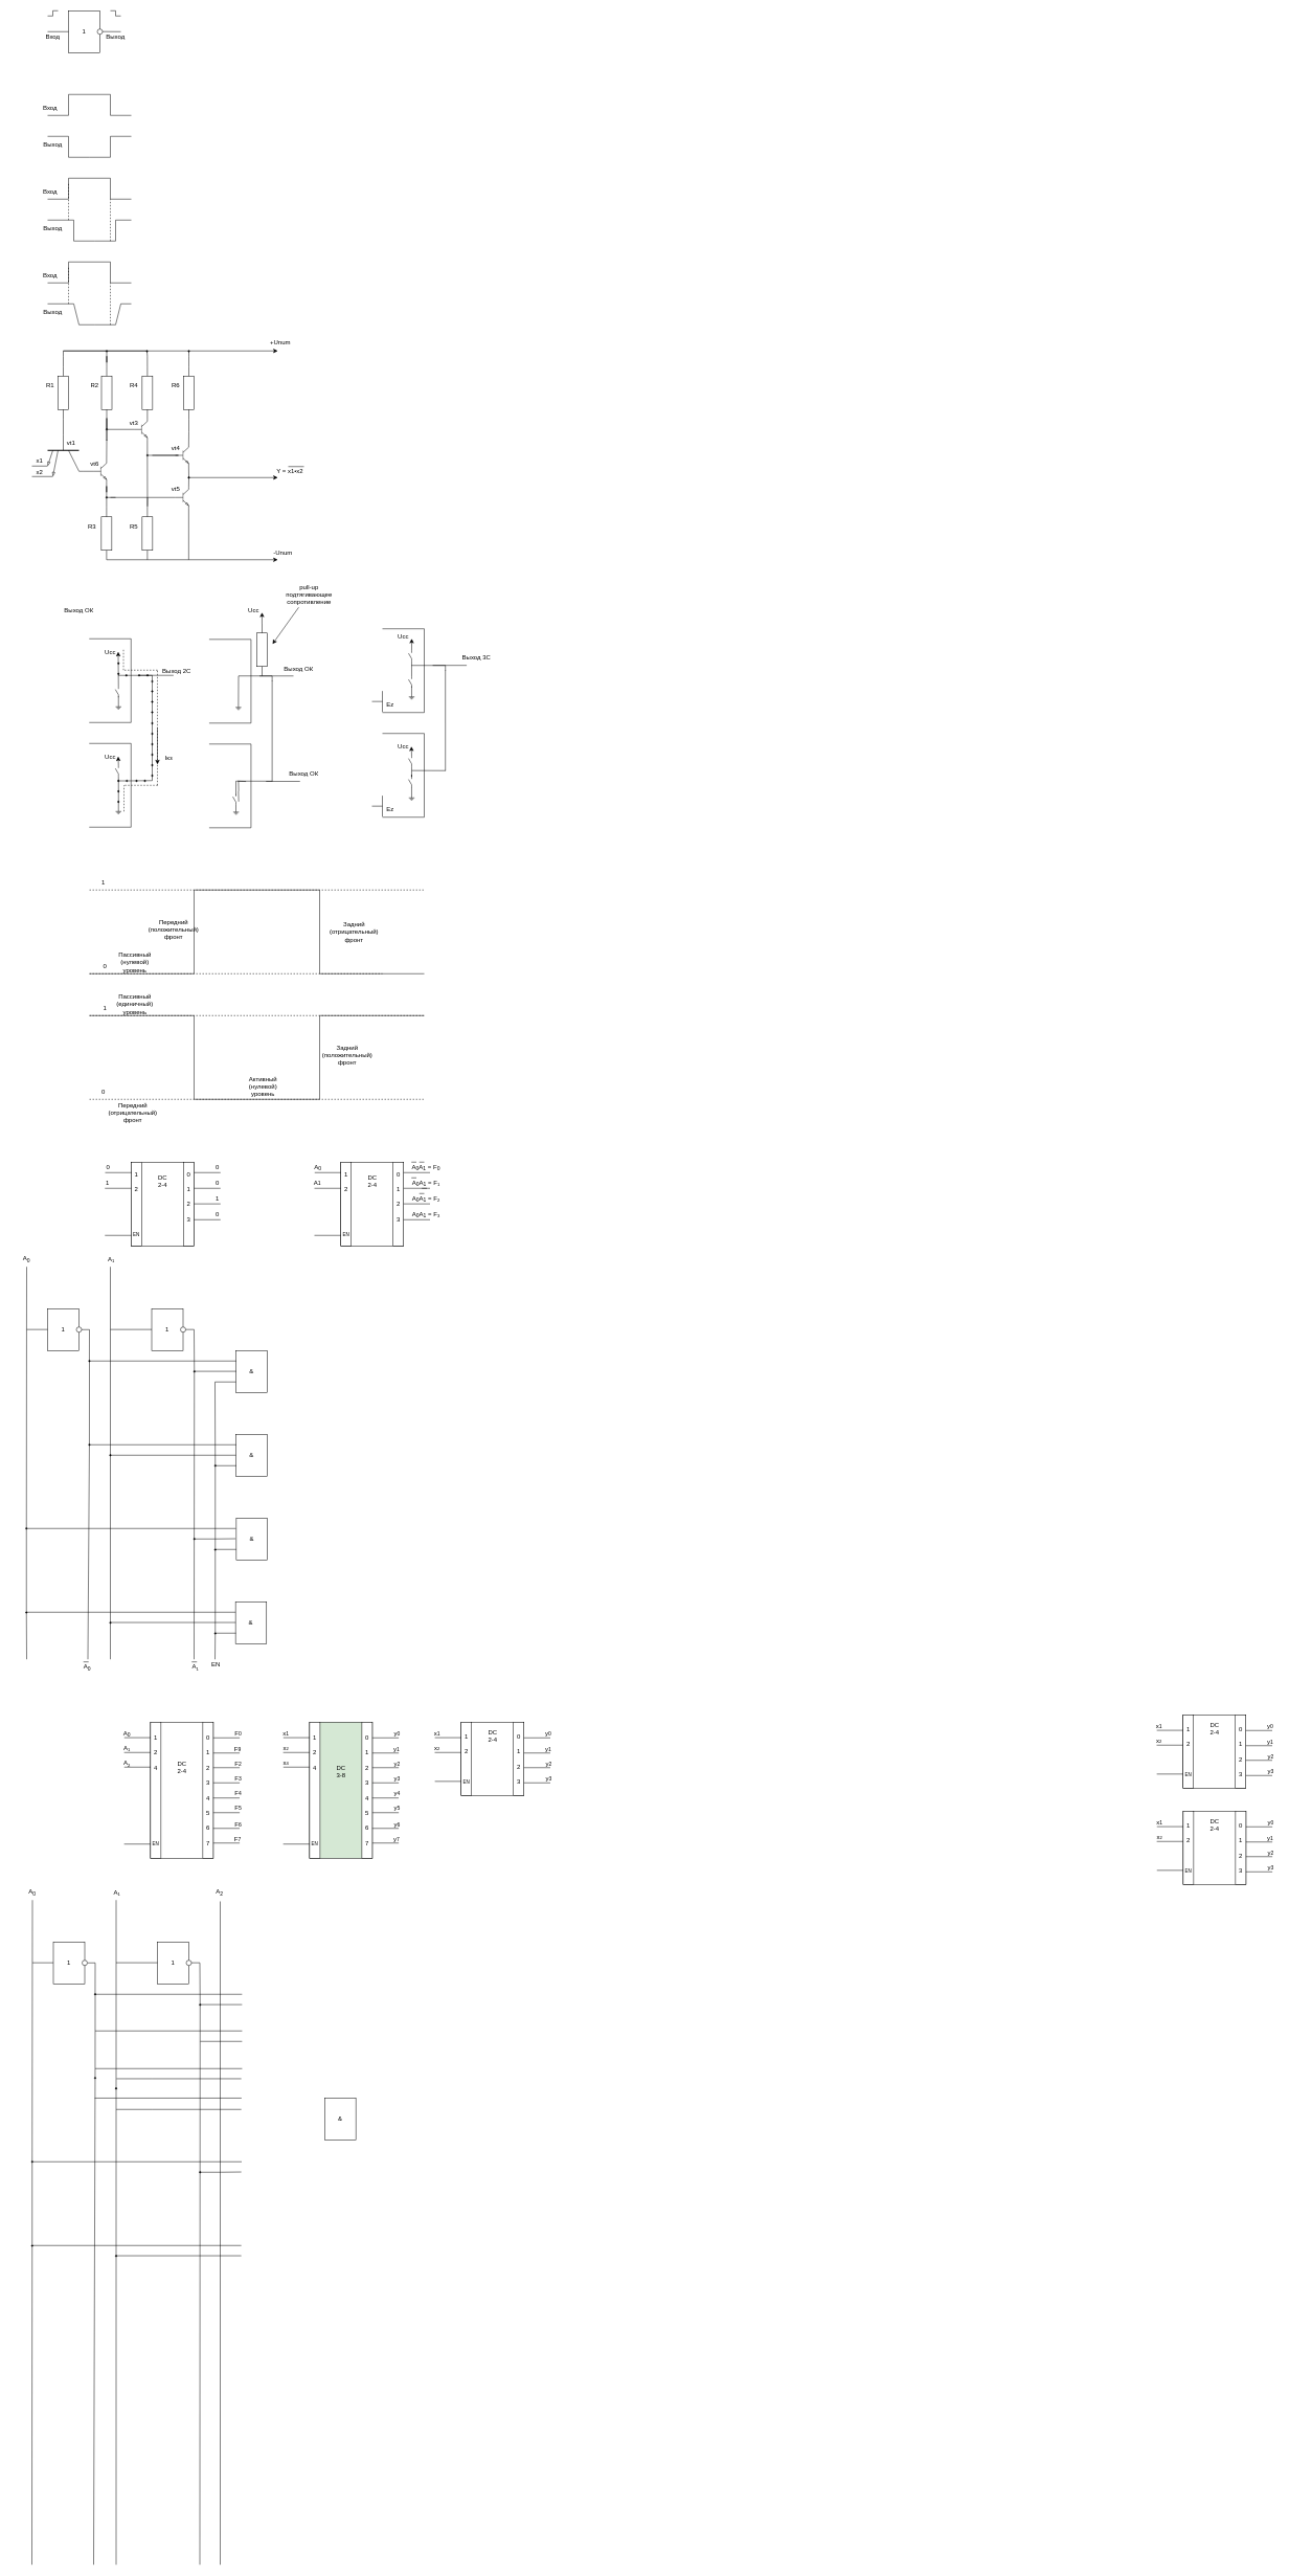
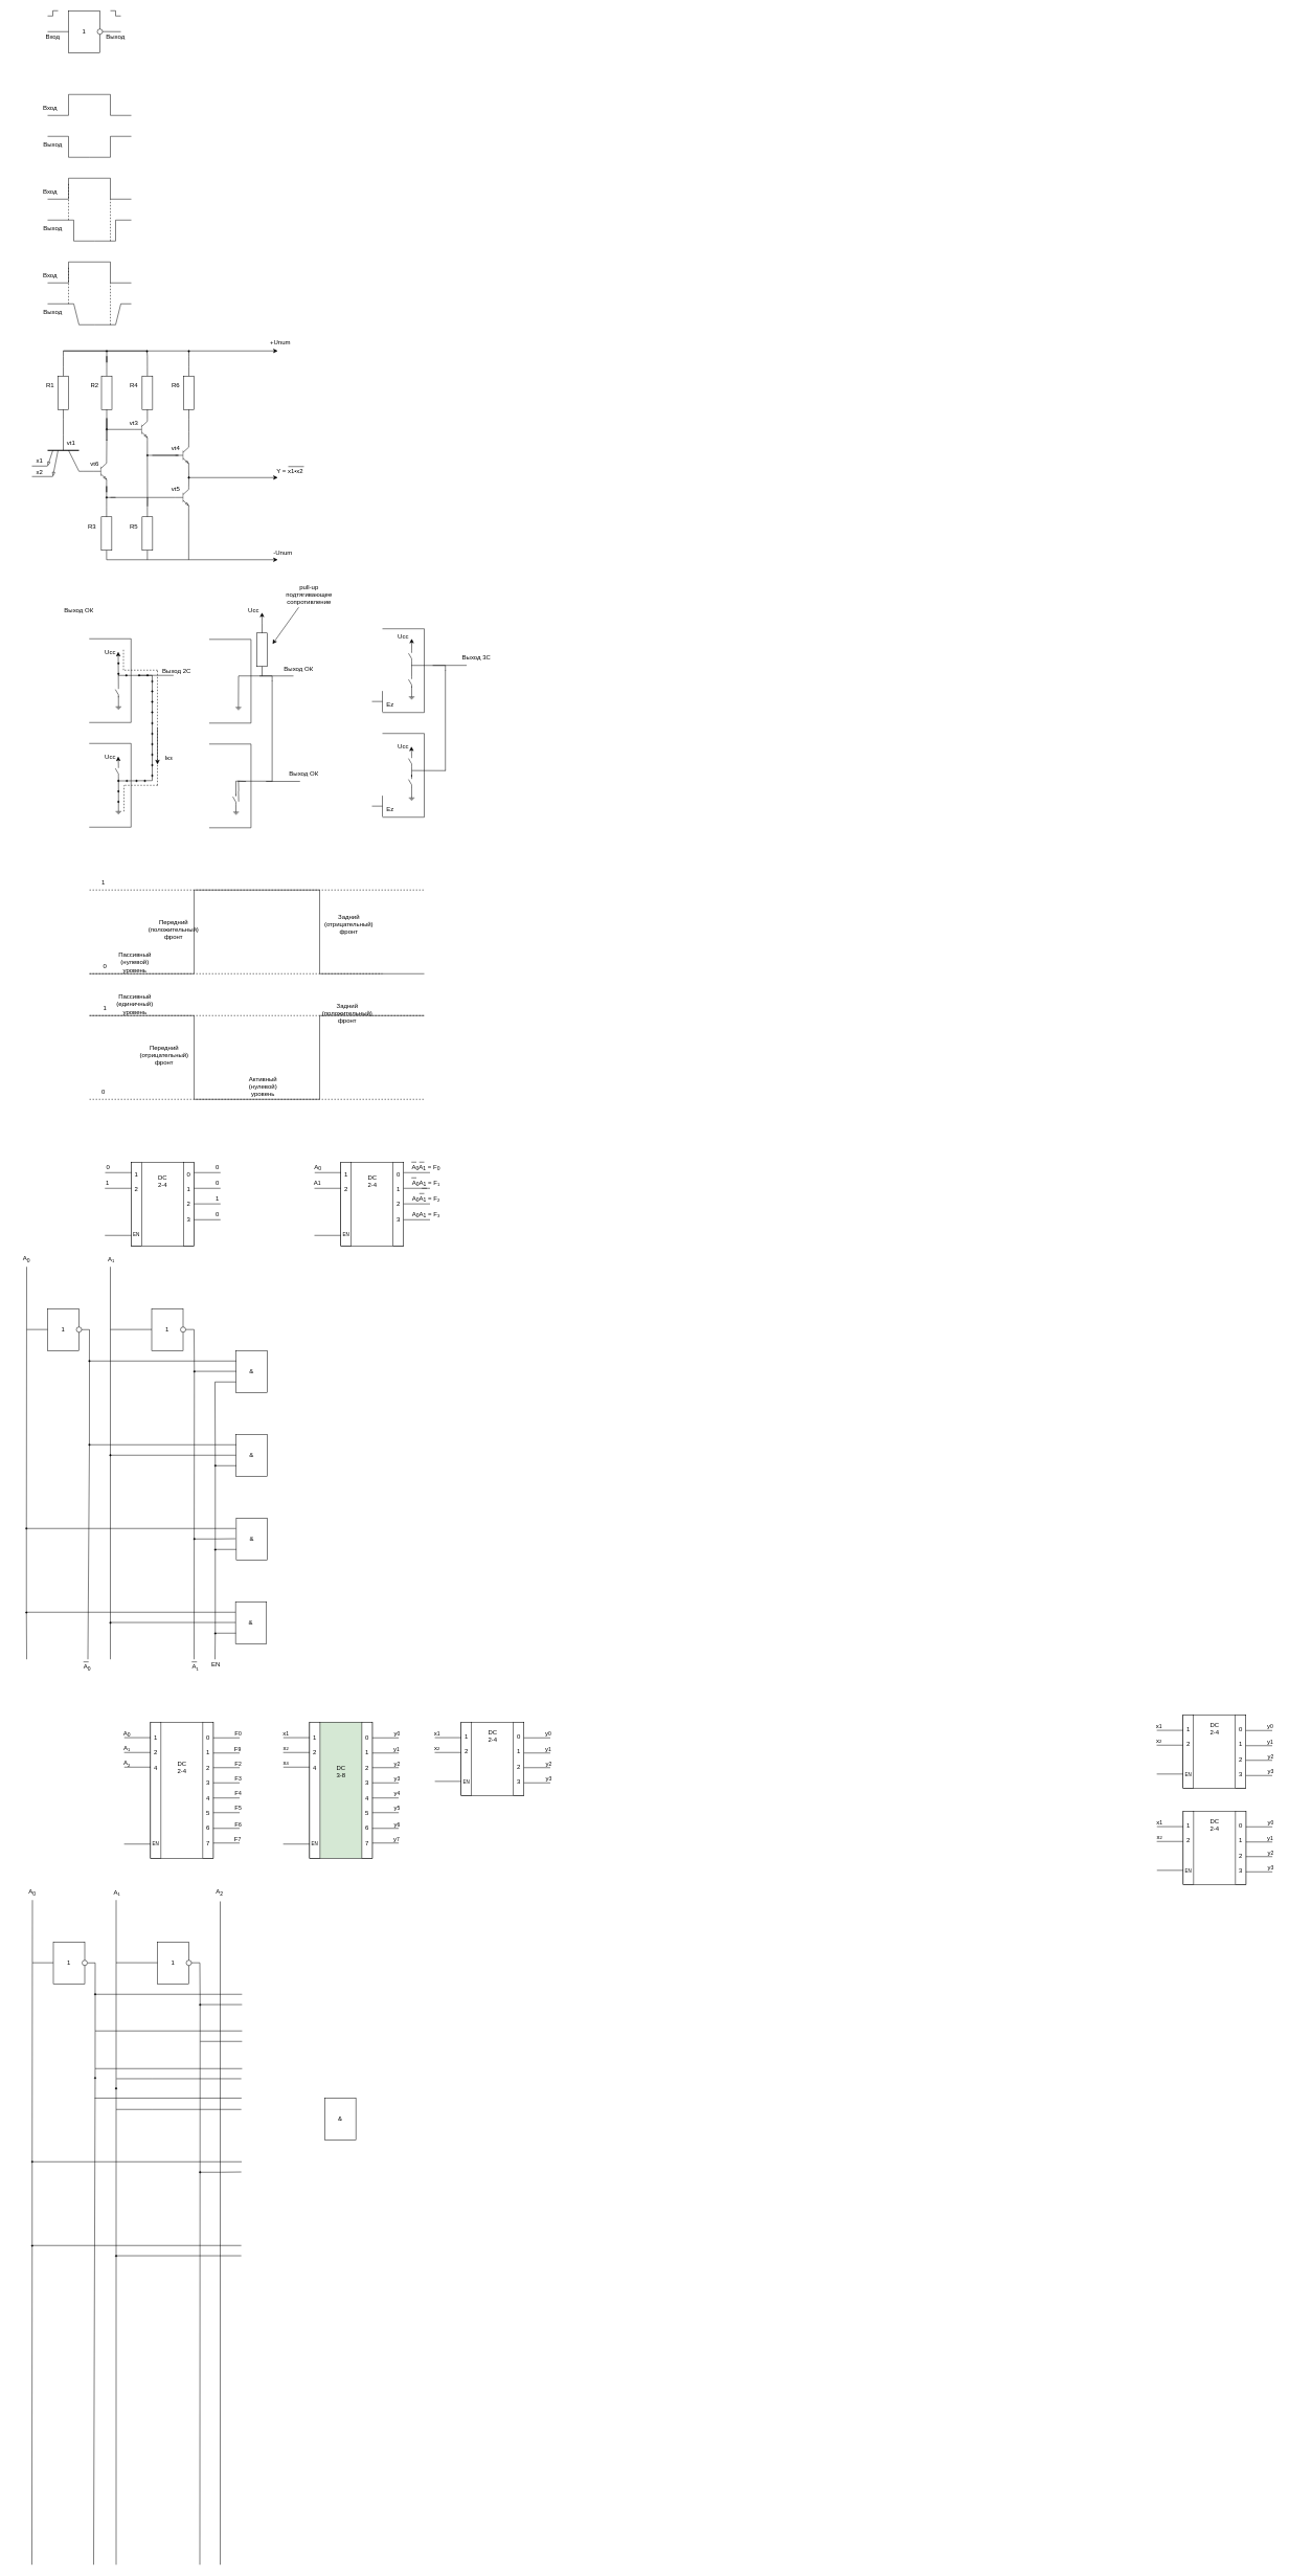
- <mxCell id="273" value="&lt;div&gt;Задний (отрицательный) фронт&lt;/div&gt;" style="text;html=1;align=center;verticalAlign=middle;whiteSpace=wrap;rounded=0;" parent="1" vertex="1"><mxGeometry x="630" y="1765" width="91.5" height="30" as="geometry" /></mxCell>
+ <mxCell id="273" value="&lt;div&gt;Задний (отрицательный) фронт&lt;/div&gt;" style="text;html=1;align=center;verticalAlign=middle;whiteSpace=wrap;rounded=0;" parent="1" vertex="1"><mxGeometry x="620" y="1750" width="91.5" height="30" as="geometry" /></mxCell>
- <mxCell id="276" value="&lt;div&gt;Задний (положительный) фронт&lt;/div&gt;" style="text;html=1;align=center;verticalAlign=middle;whiteSpace=wrap;rounded=0;" parent="1" vertex="1"><mxGeometry x="616.5" y="2000" width="91.5" height="30" as="geometry" /></mxCell>
+ <mxCell id="276" value="&lt;div&gt;Задний (положительный) фронт&lt;/div&gt;" style="text;html=1;align=center;verticalAlign=middle;whiteSpace=wrap;rounded=0;" parent="1" vertex="1"><mxGeometry x="616.5" y="1920" width="91.5" height="30" as="geometry" /></mxCell>
- <mxCell id="275" value="&lt;div&gt;Передний (отрицательный&lt;span style=&quot;background-color: initial;&quot;&gt;)&lt;/span&gt;&lt;/div&gt;&lt;div&gt;фронт&lt;/div&gt;" style="text;html=1;align=center;verticalAlign=middle;whiteSpace=wrap;rounded=0;" parent="1" vertex="1"><mxGeometry x="206.5" y="2110" width="91.5" height="30" as="geometry" /></mxCell>
+ <mxCell id="275" value="&lt;div&gt;Передний (отрицательный&lt;span style=&quot;background-color: initial;&quot;&gt;)&lt;/span&gt;&lt;/div&gt;&lt;div&gt;фронт&lt;/div&gt;" style="text;html=1;align=center;verticalAlign=middle;whiteSpace=wrap;rounded=0;" parent="1" vertex="1"><mxGeometry x="266.5" y="2000" width="91.5" height="30" as="geometry" /></mxCell>
